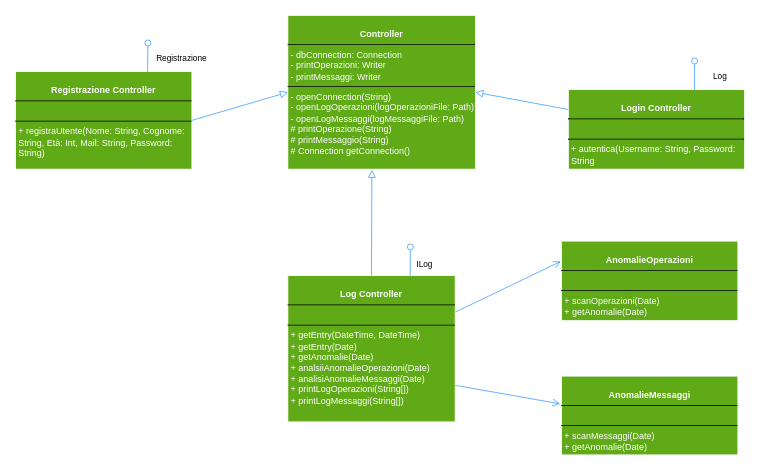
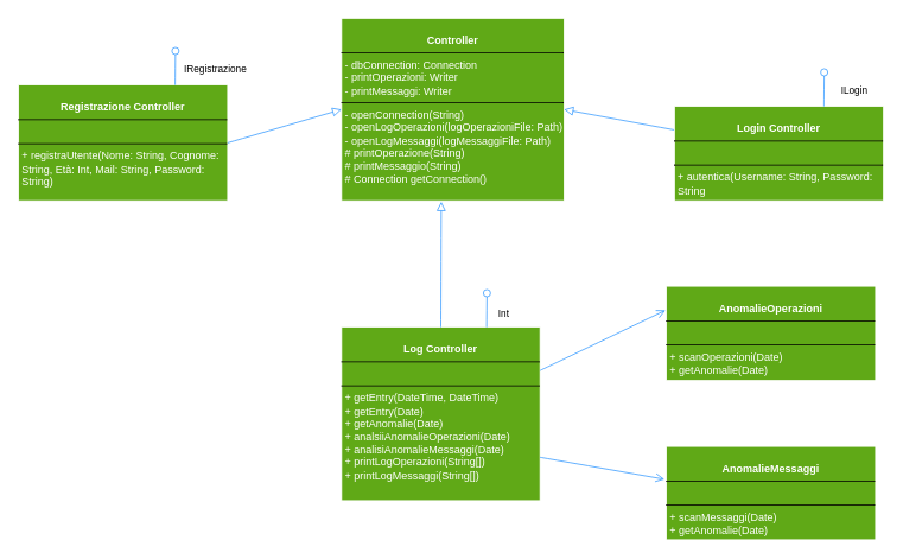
- <mxCell id="16" value="&lt;font style=&quot;font-size: 11px;&quot;&gt;Registrazione&lt;/font&gt;" style="text;html=1;align=center;verticalAlign=middle;resizable=0;points=[];autosize=1;strokeColor=none;fillColor=none;fontSize=16;" vertex="1" parent="1"><mxGeometry x="197" y="59" width="88" height="31" as="geometry" /></mxCell>
+ <mxCell id="16" value="&lt;font style=&quot;font-size: 11px;&quot;&gt;IRegistrazione&lt;/font&gt;" style="text;html=1;align=center;verticalAlign=middle;resizable=0;points=[];autosize=1;strokeColor=none;fillColor=none;fontSize=16;" vertex="1" parent="1"><mxGeometry x="197" y="59" width="88" height="31" as="geometry" /></mxCell>
- <mxCell id="18" value="&lt;font style=&quot;font-size: 11px;&quot;&gt;Log&lt;/font&gt;" style="text;html=1;align=center;verticalAlign=middle;resizable=0;points=[];autosize=1;strokeColor=none;fillColor=none;fontSize=16;" vertex="1" parent="1"><mxGeometry x="935" y="83" width="48" height="31" as="geometry" /></mxCell>
+ <mxCell id="18" value="&lt;font style=&quot;font-size: 11px;&quot;&gt;ILogin&lt;/font&gt;" style="text;html=1;align=center;verticalAlign=middle;resizable=0;points=[];autosize=1;strokeColor=none;fillColor=none;fontSize=16;" vertex="1" parent="1"><mxGeometry x="935" y="83" width="48" height="31" as="geometry" /></mxCell>
- <mxCell id="17" value="&lt;font style=&quot;font-size: 11px;&quot;&gt;ILog&lt;/font&gt;" style="text;html=1;align=center;verticalAlign=middle;resizable=0;points=[];autosize=1;strokeColor=none;fillColor=none;fontSize=16;" vertex="1" parent="1"><mxGeometry x="545" y="334" width="39" height="31" as="geometry" /></mxCell>
+ <mxCell id="17" value="&lt;font style=&quot;font-size: 11px;&quot;&gt;Int&lt;/font&gt;" style="text;html=1;align=center;verticalAlign=middle;resizable=0;points=[];autosize=1;strokeColor=none;fillColor=none;fontSize=16;" vertex="1" parent="1"><mxGeometry x="545" y="334" width="39" height="31" as="geometry" /></mxCell>
